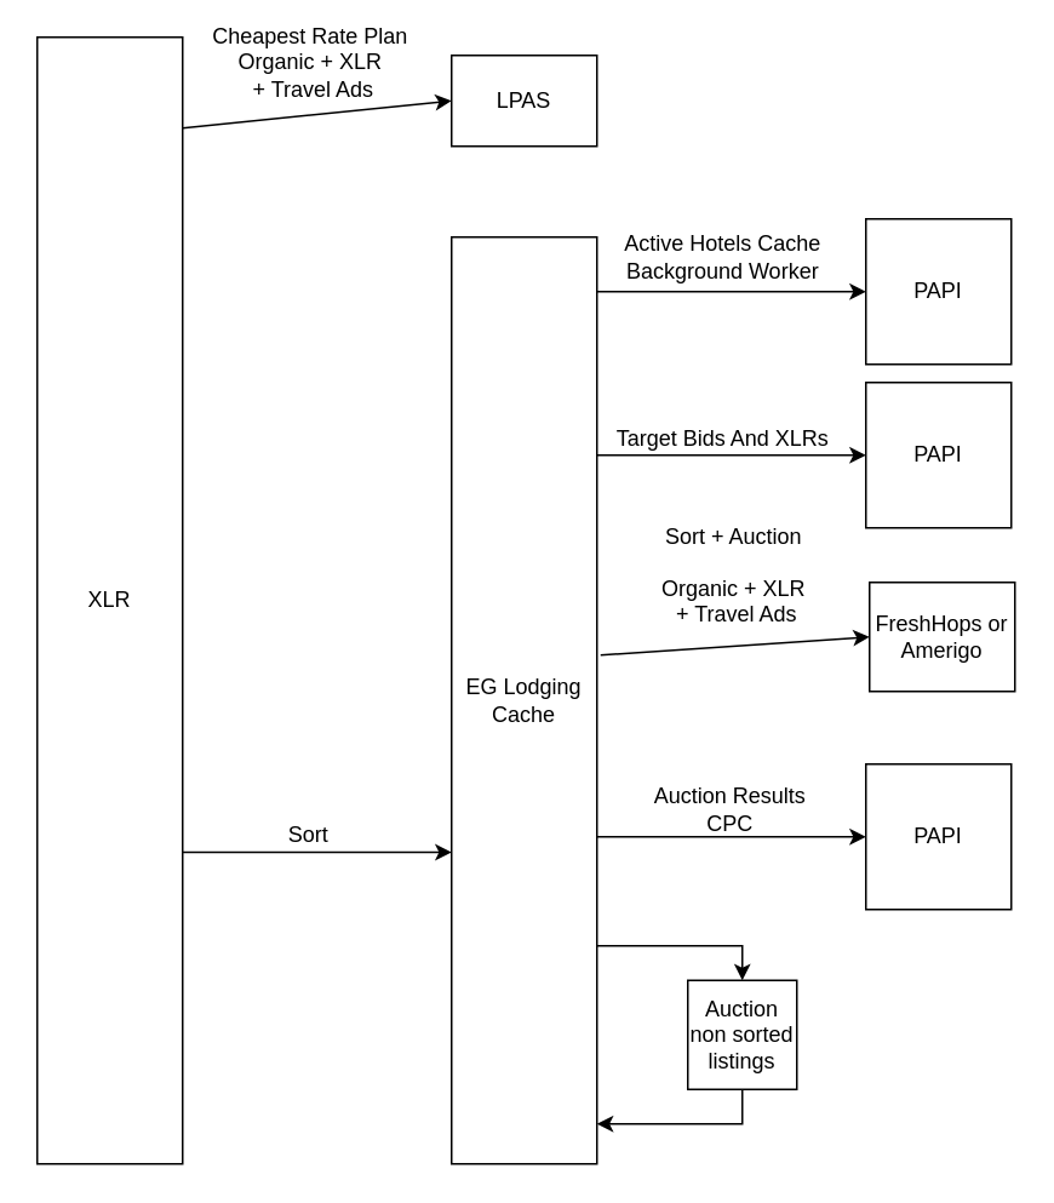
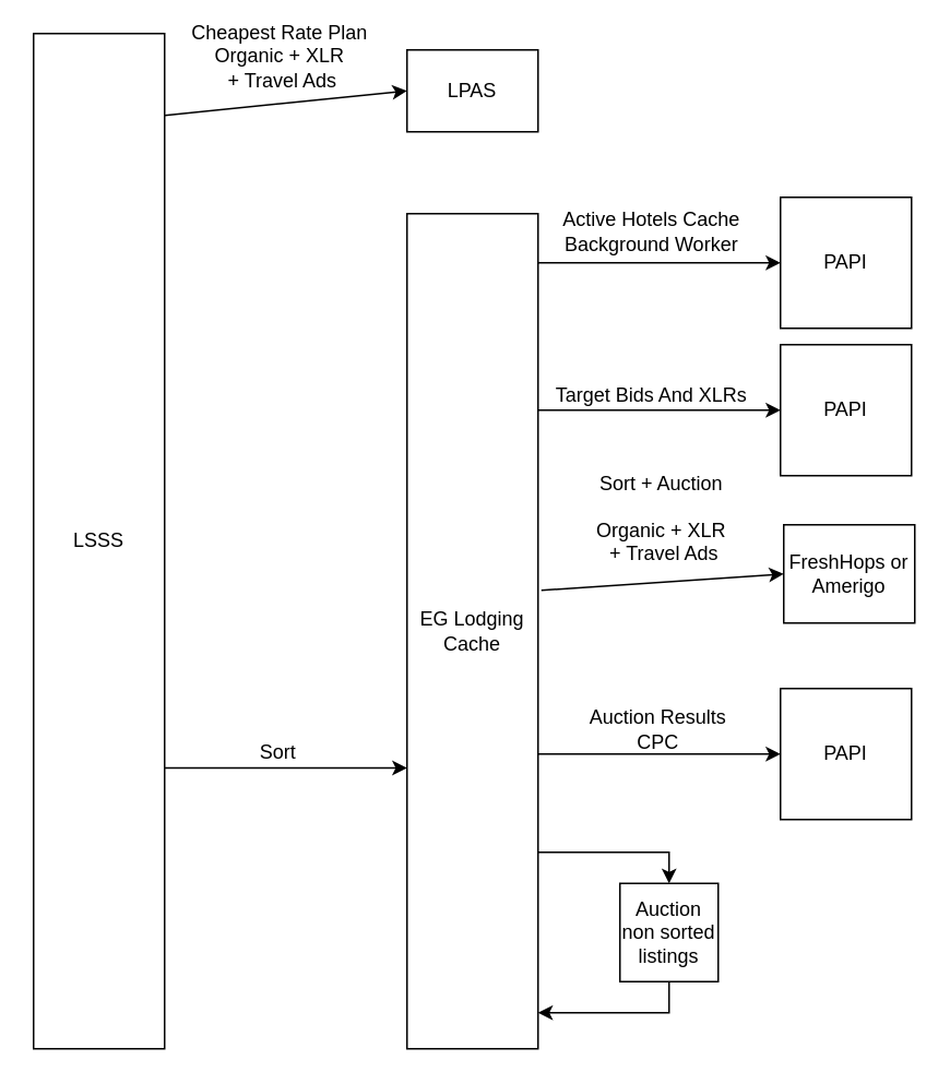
- <mxCell id="2" value="XLR" style="rounded=0;whiteSpace=wrap;html=1;" parent="1" vertex="1"><mxGeometry x="20" y="20" width="80" height="620" as="geometry" /></mxCell>
+ <mxCell id="2" value="LSSS" style="rounded=0;whiteSpace=wrap;html=1;" parent="1" vertex="1"><mxGeometry x="20" y="20" width="80" height="620" as="geometry" /></mxCell>
